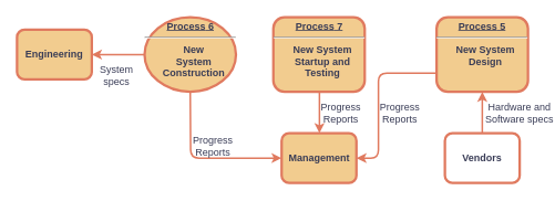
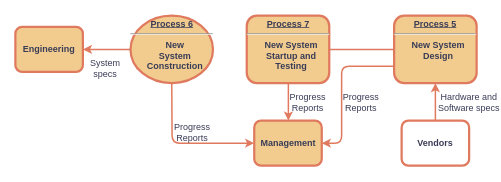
+ <mxCell id="8" value="" style="endArrow=none;noEdgeStyle=1;strokeColor=#E07A5F;strokeWidth=2;labelBackgroundColor=none;fontColor=default;" parent="1" source="2" target="7" edge="1"><mxGeometry relative="1" as="geometry"><mxPoint x="190.008" y="-9" as="sourcePoint" /><mxPoint x="385.328" y="160" as="targetPoint" /></mxGeometry></mxCell>
